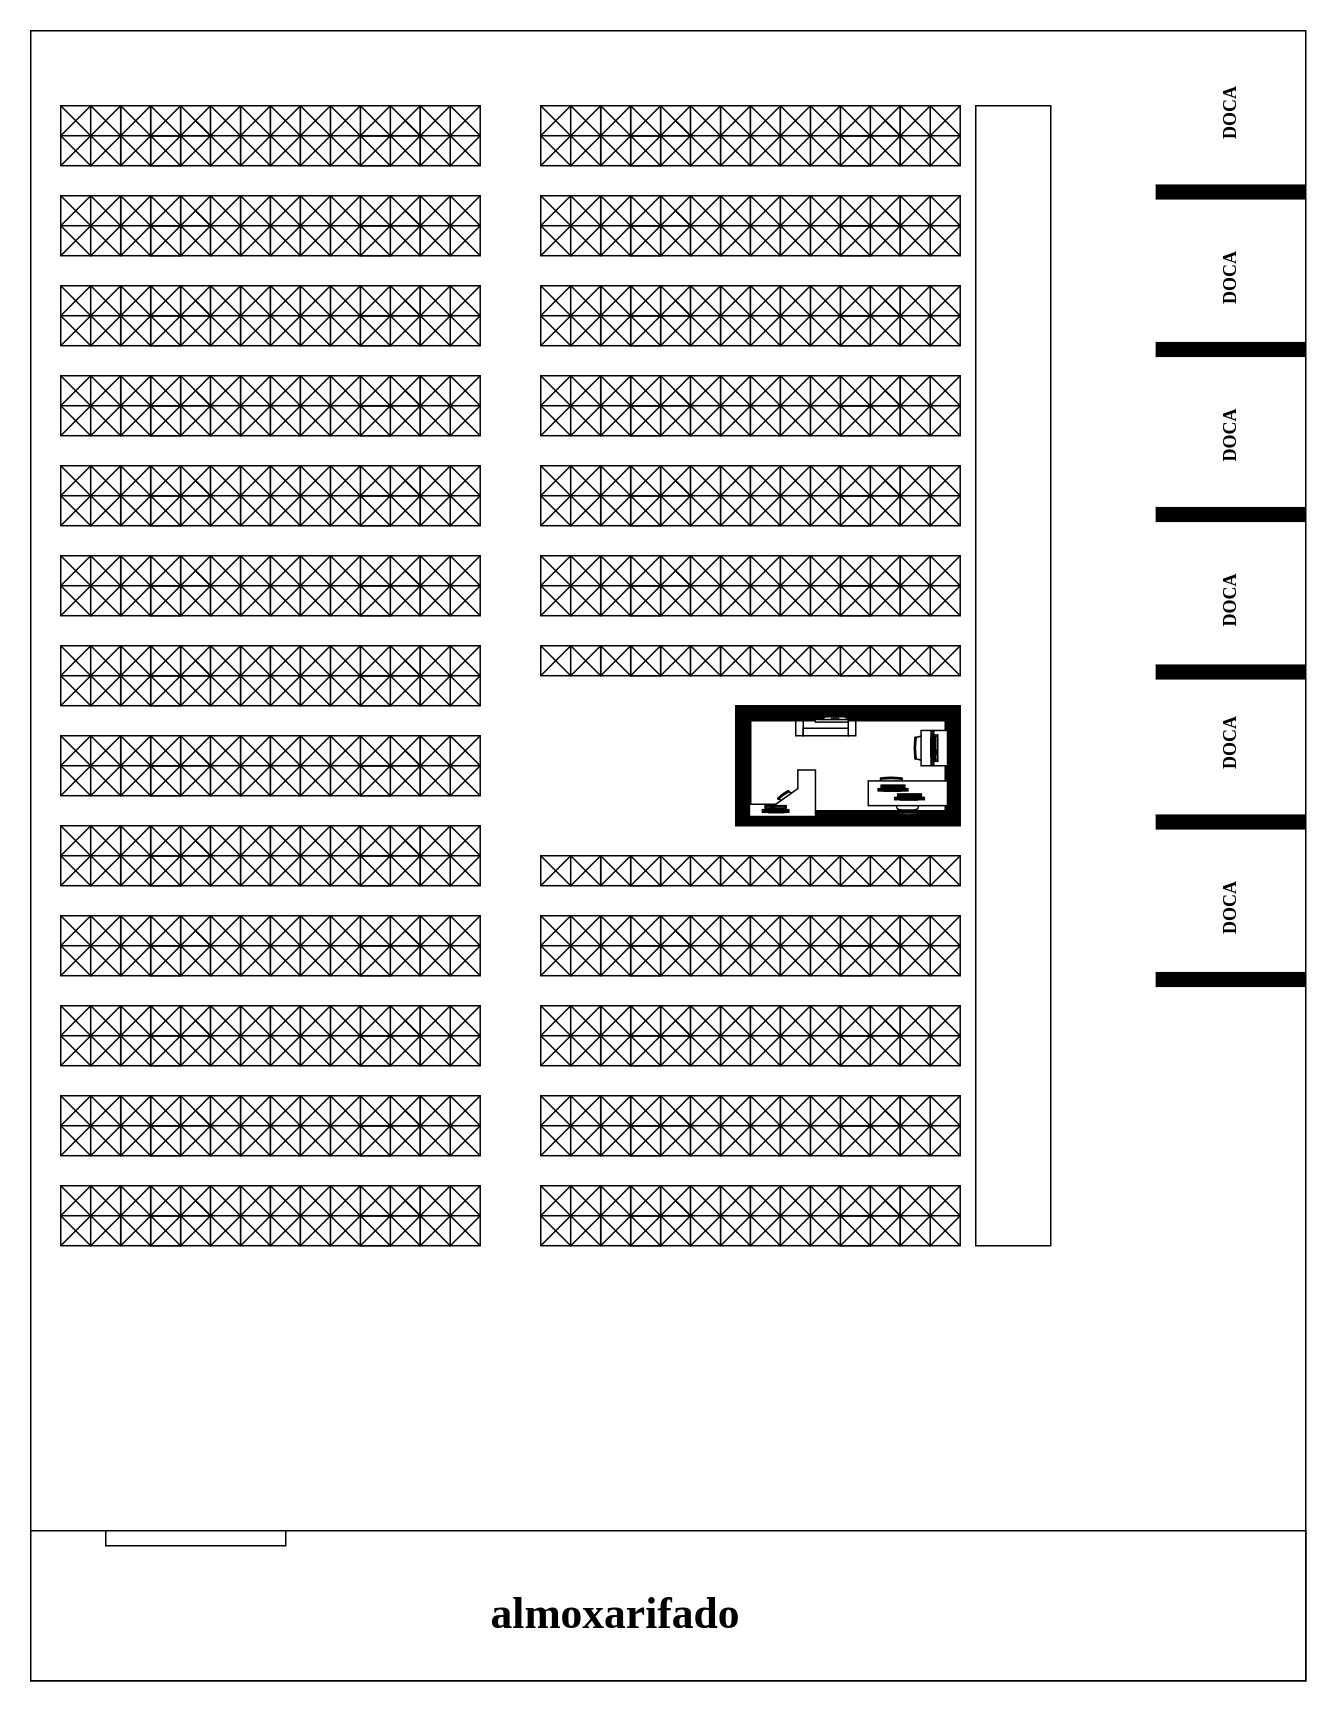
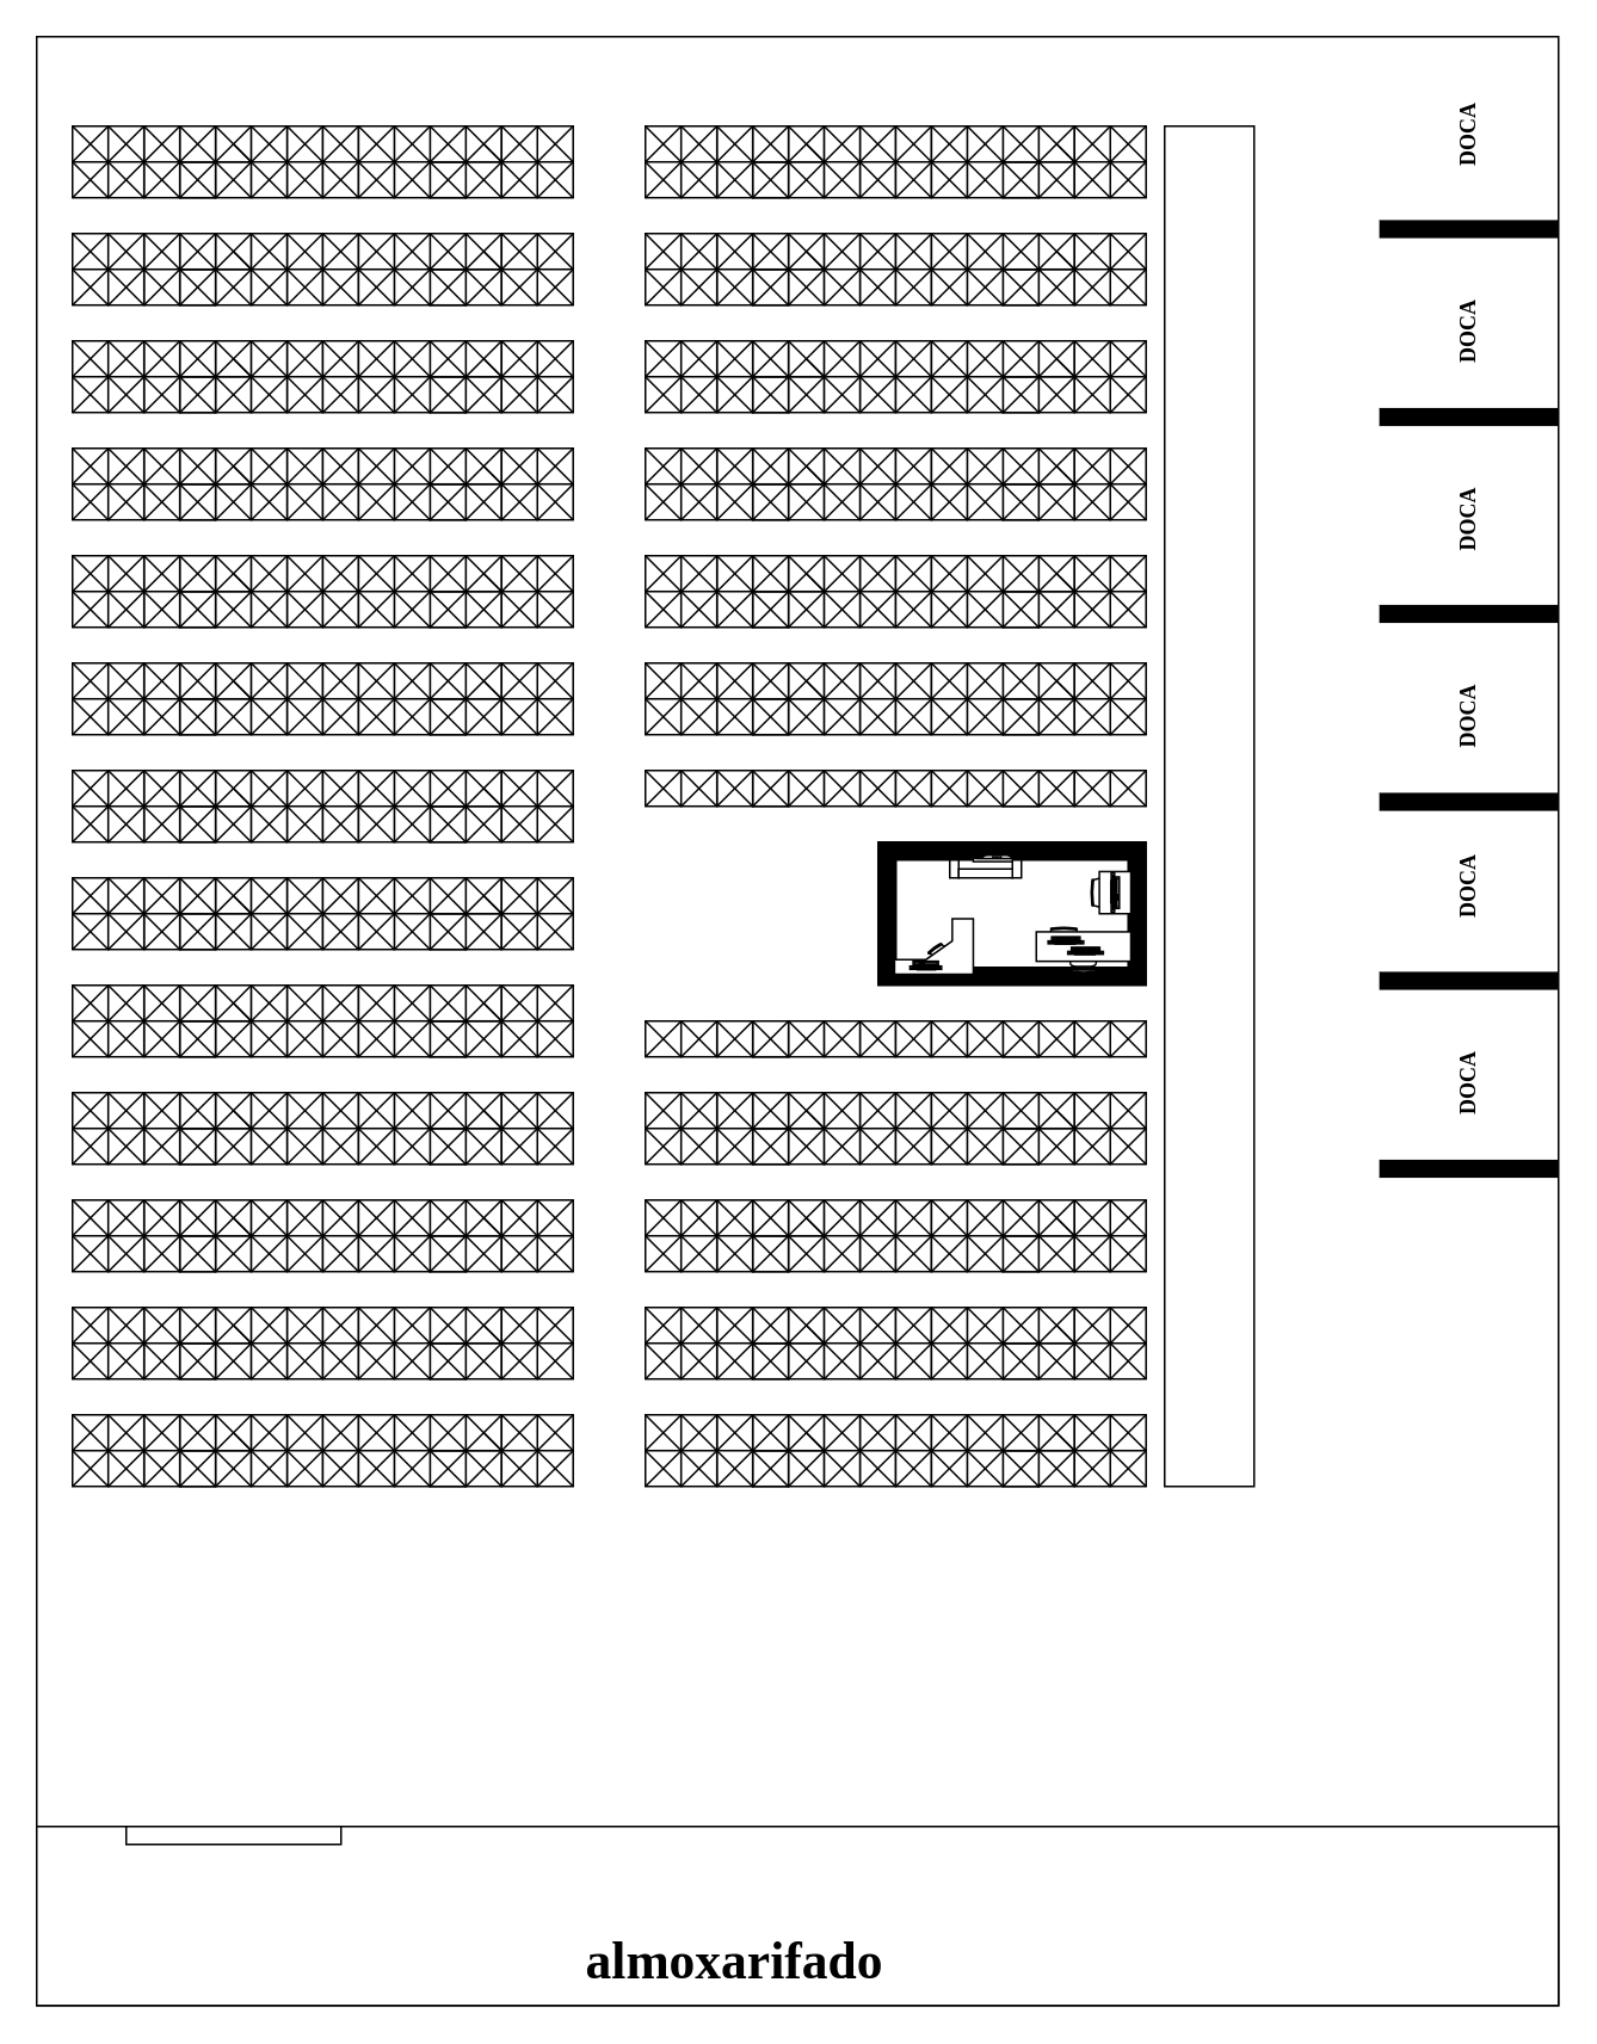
- <mxCell id="2407" value="almoxarifado" style="text;html=1;align=center;verticalAlign=middle;whiteSpace=wrap;rounded=0;fontStyle=1;fontFamily=Tahoma;fontSize=29;" vertex="1" parent="1"><mxGeometry x="150" y="1060" width="520" height="30" as="geometry" /></mxCell>
+ <mxCell id="2407" value="almoxarifado" style="text;html=1;align=center;verticalAlign=middle;whiteSpace=wrap;rounded=0;fontStyle=1;fontFamily=Tahoma;fontSize=29;" vertex="1" parent="1"><mxGeometry x="150" y="1080" width="520" height="30" as="geometry" /></mxCell>
